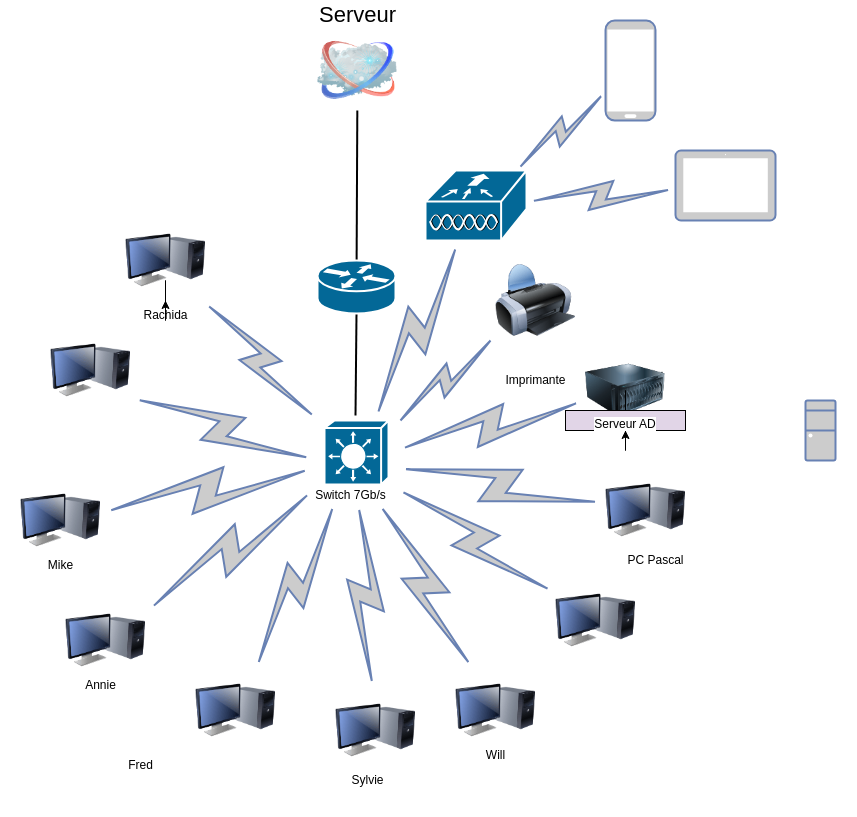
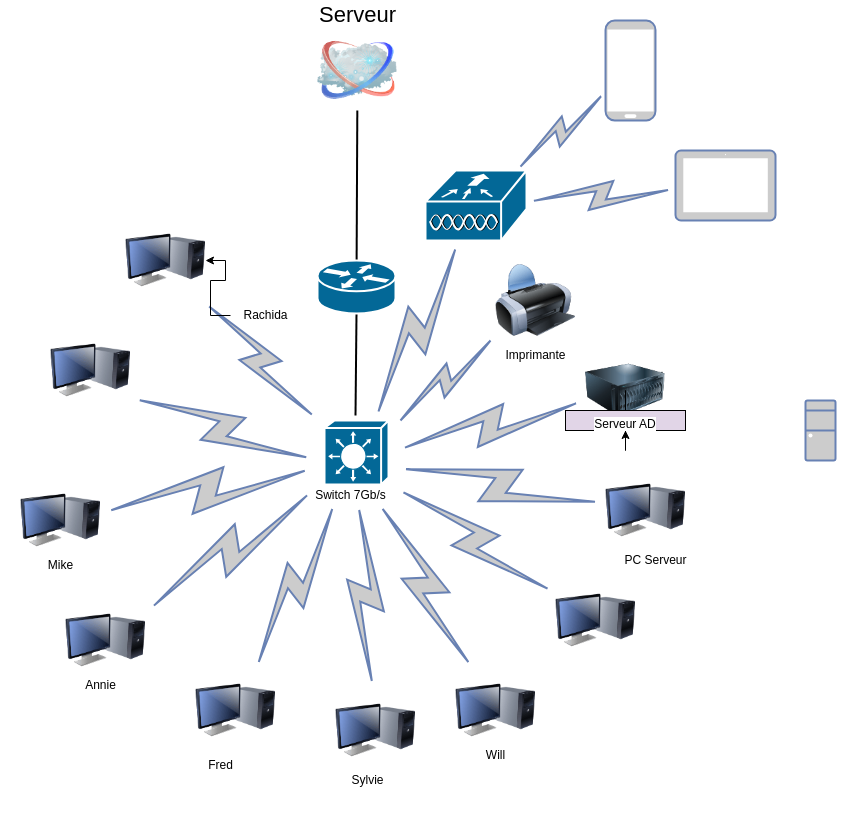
- <mxCell id="44" value="&lt;font style=&quot;vertical-align: inherit;&quot;&gt;&lt;font style=&quot;vertical-align: inherit;&quot;&gt;Rachida&lt;/font&gt;&lt;/font&gt;" style="text;html=1;align=center;verticalAlign=middle;resizable=0;points=[];autosize=1;strokeColor=none;fillColor=none;" vertex="1" parent="1"><mxGeometry x="130" y="300" width="70" height="30" as="geometry" /></mxCell>
+ <mxCell id="44" value="&lt;font style=&quot;vertical-align: inherit;&quot;&gt;&lt;font style=&quot;vertical-align: inherit;&quot;&gt;Rachida&lt;/font&gt;&lt;/font&gt;" style="text;html=1;align=center;verticalAlign=middle;resizable=0;points=[];autosize=1;strokeColor=none;fillColor=none;" vertex="1" parent="1"><mxGeometry x="230" y="300" width="70" height="30" as="geometry" /></mxCell>
- <mxCell id="29" value="&lt;font style=&quot;vertical-align: inherit;&quot;&gt;&lt;font style=&quot;vertical-align: inherit;&quot;&gt;Imprimante&lt;/font&gt;&lt;/font&gt;" style="text;html=1;align=center;verticalAlign=middle;resizable=0;points=[];autosize=1;strokeColor=none;fillColor=none;" parent="1" vertex="1"><mxGeometry x="495" y="365" width="80" height="30" as="geometry" /></mxCell>
+ <mxCell id="29" value="&lt;font style=&quot;vertical-align: inherit;&quot;&gt;&lt;font style=&quot;vertical-align: inherit;&quot;&gt;Imprimante&lt;/font&gt;&lt;/font&gt;" style="text;html=1;align=center;verticalAlign=middle;resizable=0;points=[];autosize=1;strokeColor=none;fillColor=none;" parent="1" vertex="1"><mxGeometry x="495" y="340" width="80" height="30" as="geometry" /></mxCell>
- <mxCell id="28" value="&lt;font style=&quot;vertical-align: inherit;&quot;&gt;&lt;font style=&quot;vertical-align: inherit;&quot;&gt;PC Pascal&lt;/font&gt;&lt;/font&gt;" style="text;html=1;align=center;verticalAlign=middle;resizable=0;points=[];autosize=1;strokeColor=none;fillColor=none;" parent="1" vertex="1"><mxGeometry x="615" y="545" width="80" height="30" as="geometry" /></mxCell>
+ <mxCell id="28" value="&lt;font style=&quot;vertical-align: inherit;&quot;&gt;&lt;font style=&quot;vertical-align: inherit;&quot;&gt;PC Serveur&lt;/font&gt;&lt;/font&gt;" style="text;html=1;align=center;verticalAlign=middle;resizable=0;points=[];autosize=1;strokeColor=none;fillColor=none;" parent="1" vertex="1"><mxGeometry x="615" y="545" width="80" height="30" as="geometry" /></mxCell>
- <mxCell id="40" value="&lt;font style=&quot;vertical-align: inherit;&quot;&gt;&lt;font style=&quot;vertical-align: inherit;&quot;&gt;Fred&lt;/font&gt;&lt;/font&gt;" style="text;html=1;align=center;verticalAlign=middle;resizable=0;points=[];autosize=1;strokeColor=none;fillColor=none;" vertex="1" parent="1"><mxGeometry x="115" y="750" width="50" height="30" as="geometry" /></mxCell>
+ <mxCell id="40" value="&lt;font style=&quot;vertical-align: inherit;&quot;&gt;&lt;font style=&quot;vertical-align: inherit;&quot;&gt;Fred&lt;/font&gt;&lt;/font&gt;" style="text;html=1;align=center;verticalAlign=middle;resizable=0;points=[];autosize=1;strokeColor=none;fillColor=none;" vertex="1" parent="1"><mxGeometry x="195" y="750" width="50" height="30" as="geometry" /></mxCell>
